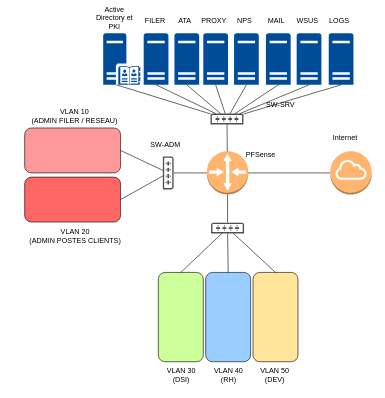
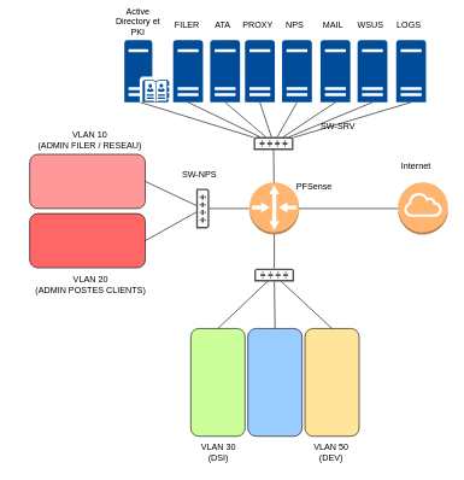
- <mxCell id="54" value="SW-ADM" style="text;html=1;strokeColor=none;fillColor=none;align=center;verticalAlign=middle;whiteSpace=wrap;rounded=0;" vertex="1" parent="1"><mxGeometry x="246" y="232" width="57.5" height="20" as="geometry" /></mxCell>
+ <mxCell id="54" value="SW-NPS" style="text;html=1;strokeColor=none;fillColor=none;align=center;verticalAlign=middle;whiteSpace=wrap;rounded=0;" vertex="1" parent="1"><mxGeometry x="246" y="232" width="57.5" height="20" as="geometry" /></mxCell>
- <mxCell id="15" value="&lt;div&gt;VLAN 40&lt;/div&gt;&lt;div&gt;(RH)&lt;br&gt;&lt;/div&gt;" style="text;html=1;align=center;verticalAlign=middle;resizable=0;points=[];autosize=1;" vertex="1" parent="1"><mxGeometry x="347" y="610" width="65" height="32" as="geometry" /></mxCell>
